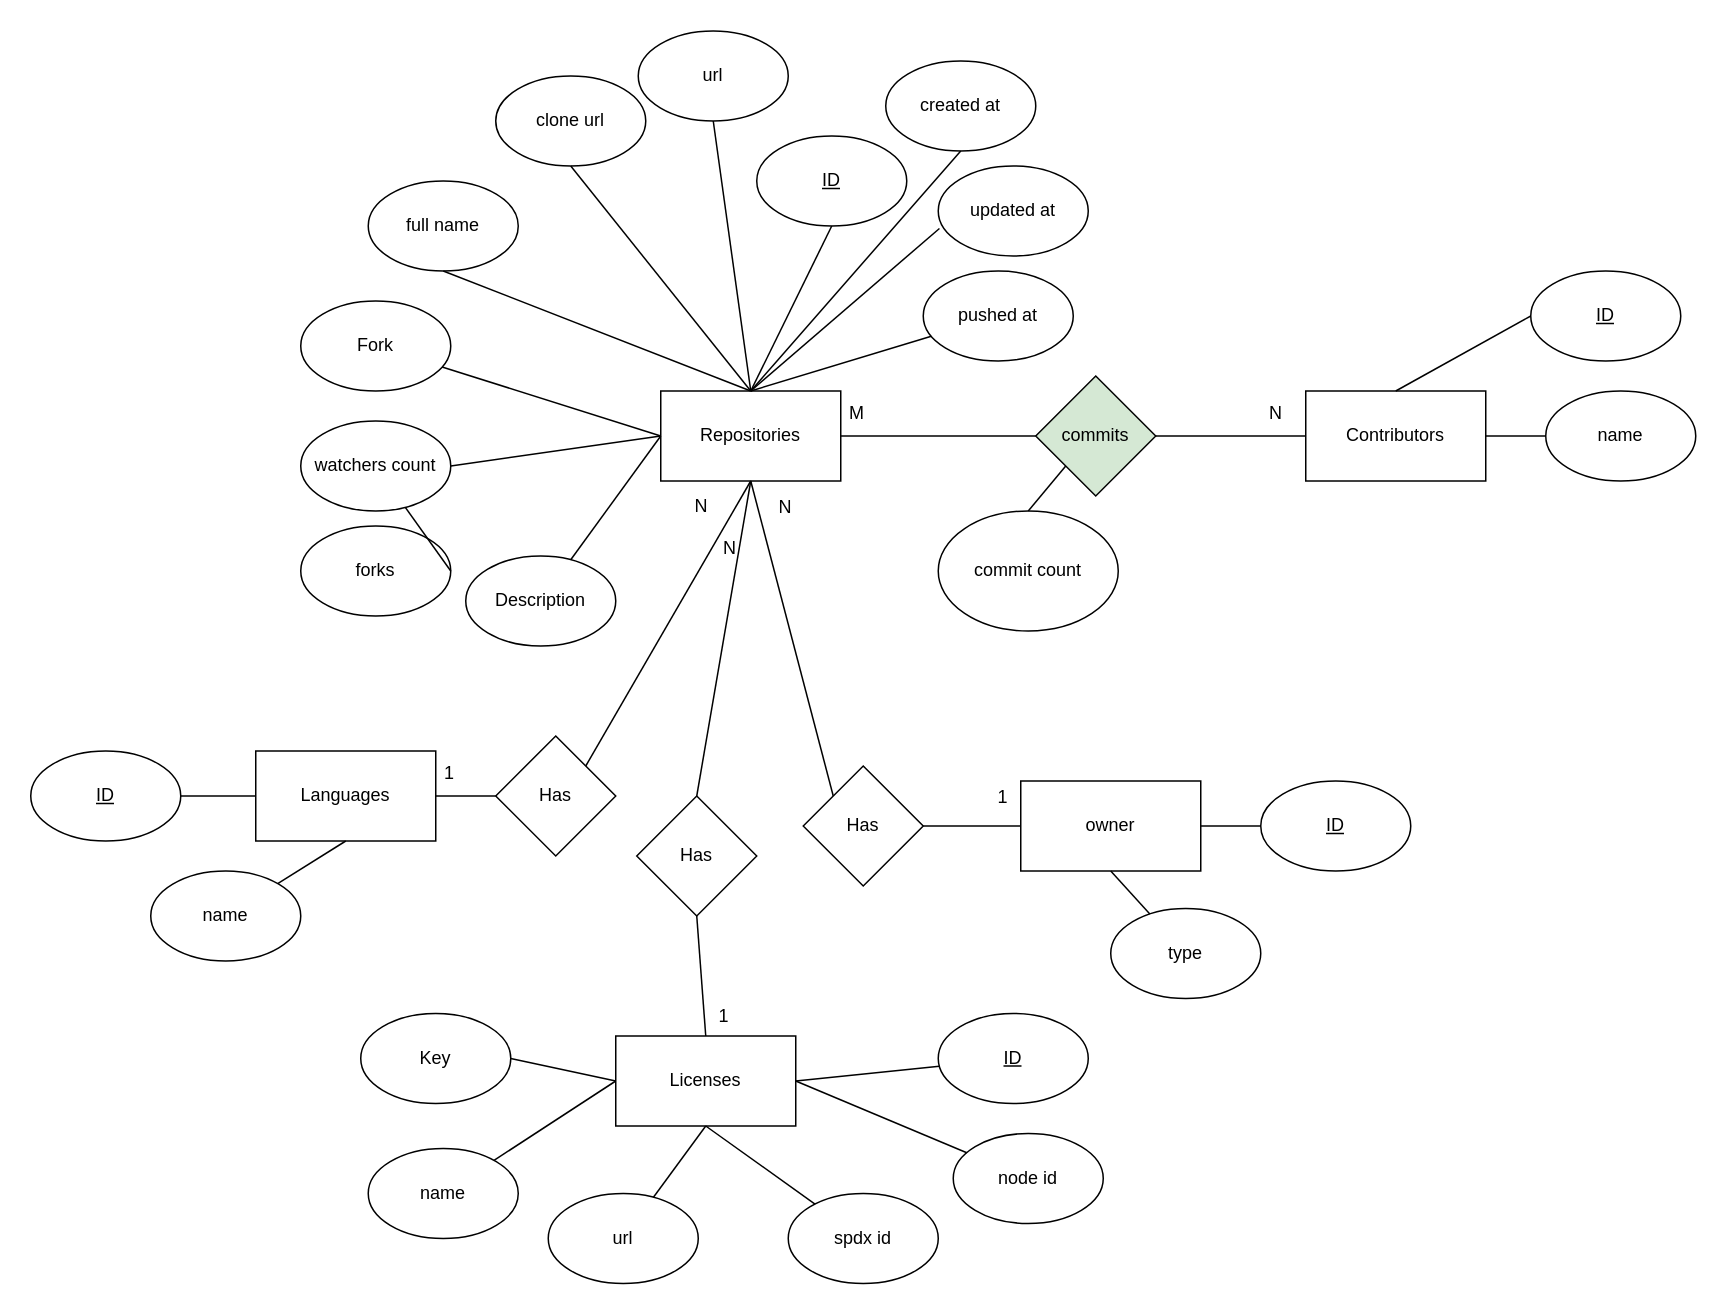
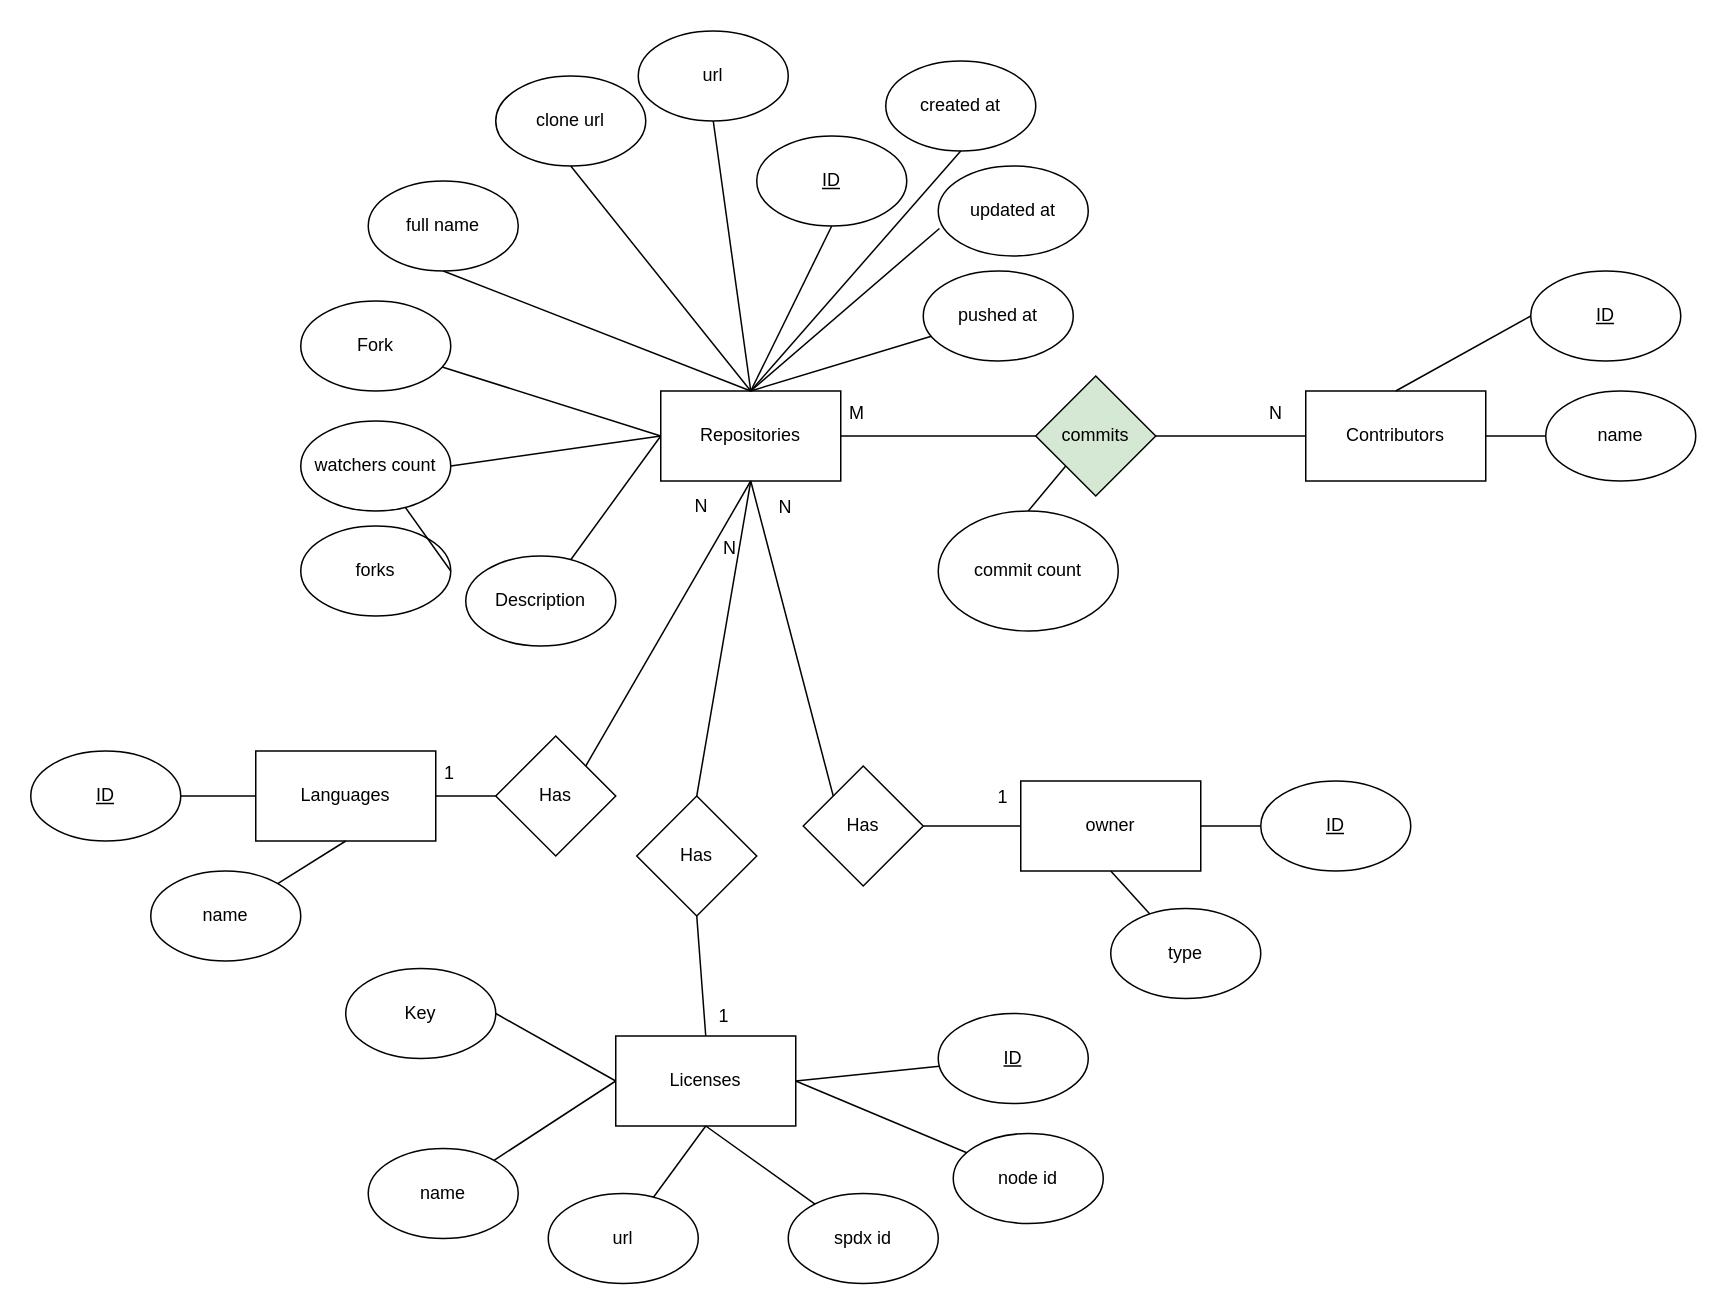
- <mxCell id="42" value="Key" style="ellipse;whiteSpace=wrap;html=1;" parent="1" vertex="1"><mxGeometry x="240" y="675" width="100" height="60" as="geometry" /></mxCell>
+ <mxCell id="42" value="Key" style="ellipse;whiteSpace=wrap;html=1;" parent="1" vertex="1"><mxGeometry x="230" y="645" width="100" height="60" as="geometry" /></mxCell>
